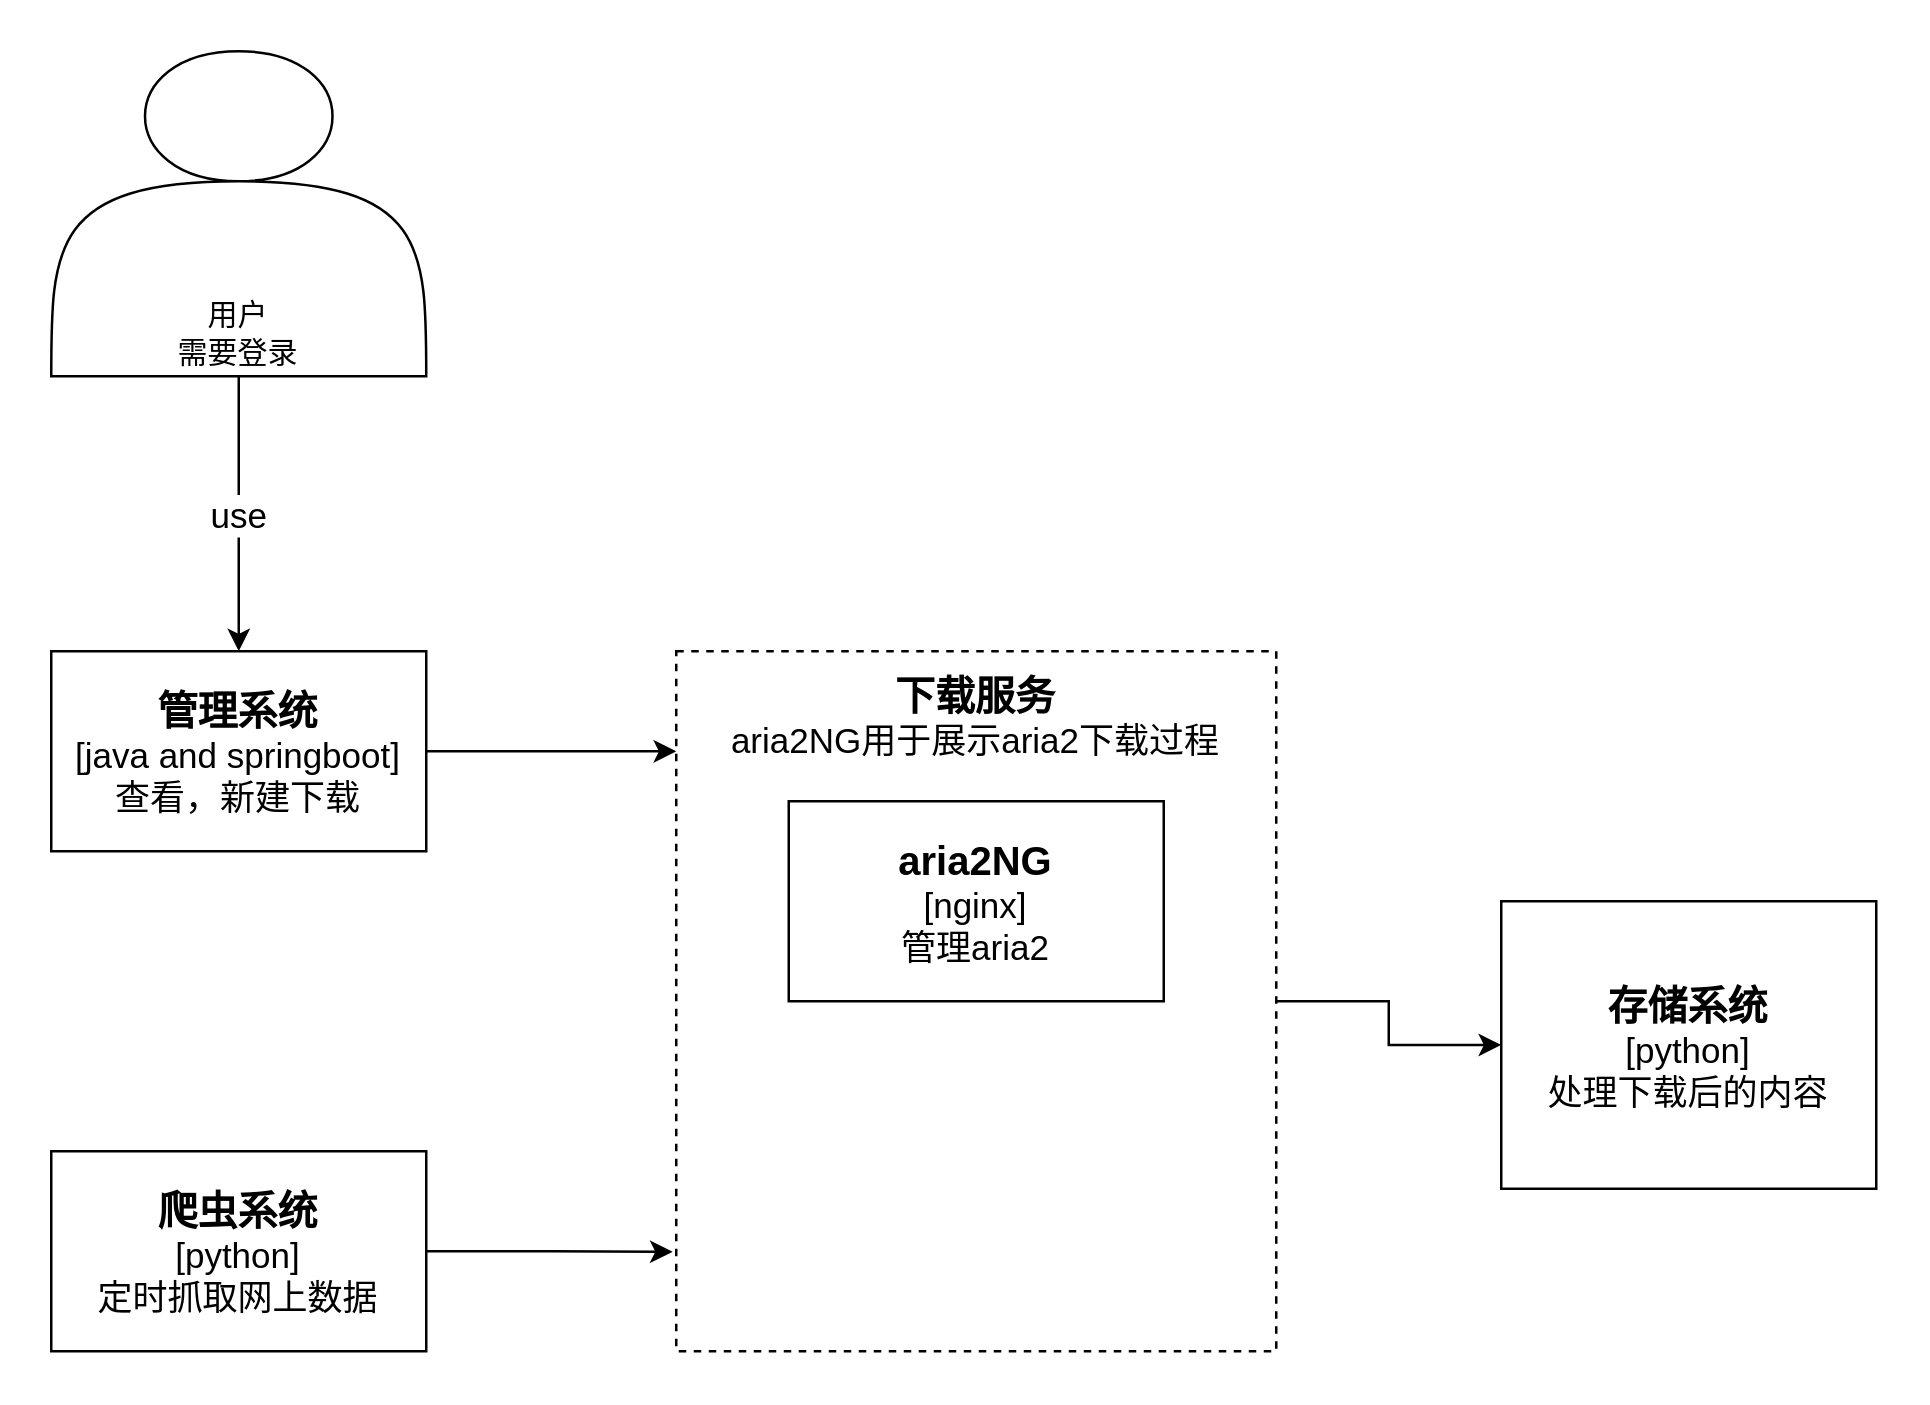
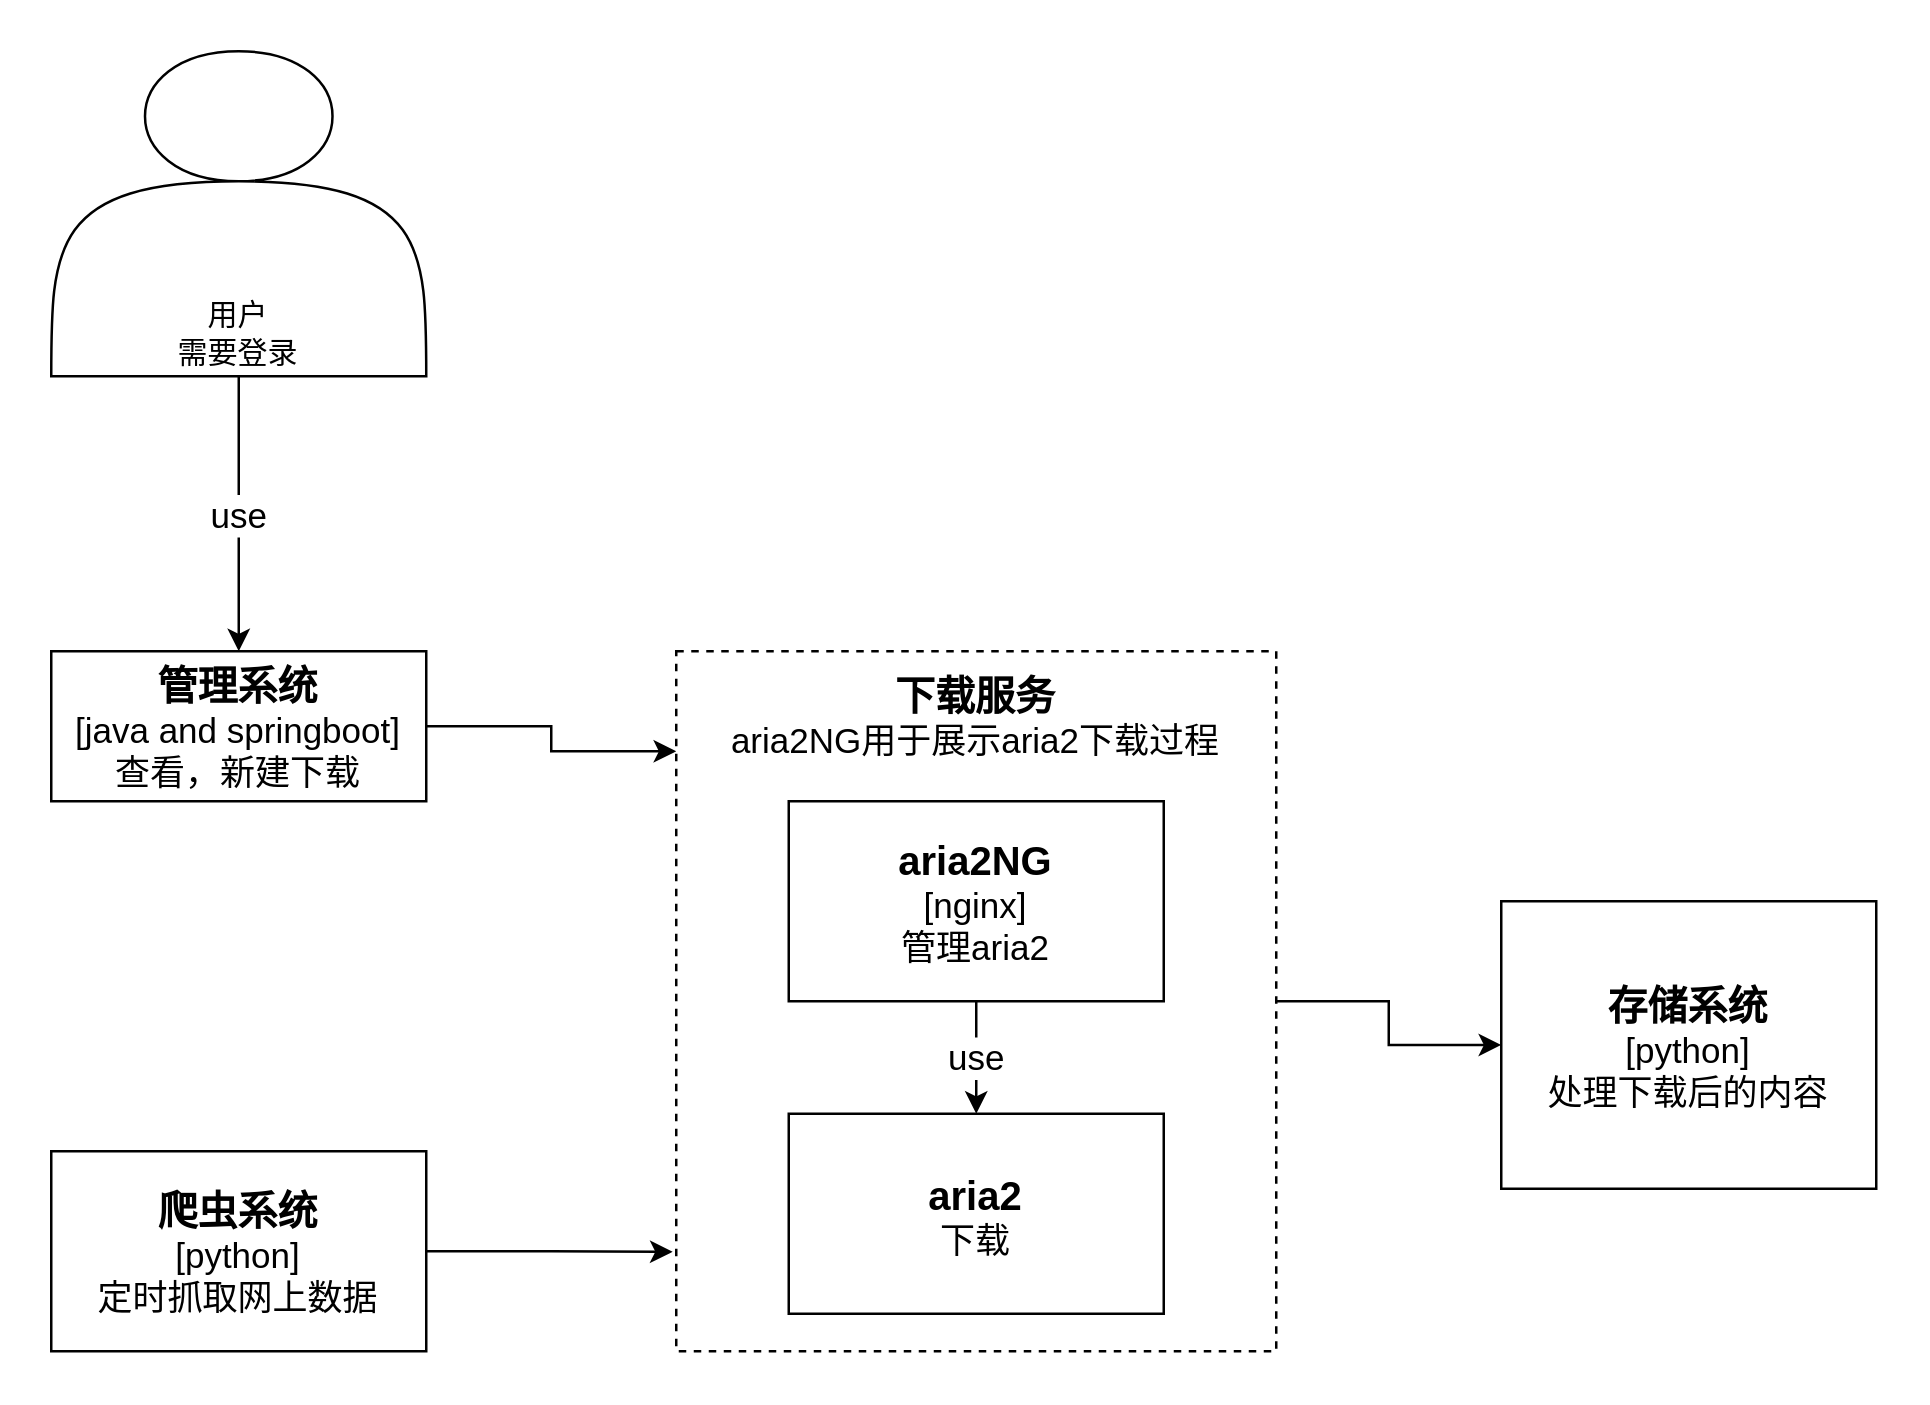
- <mxCell id="5" value="&lt;font&gt;&lt;span style=&quot;font-weight: bold ; font-size: 16px&quot;&gt;管理系统&lt;/span&gt;&lt;br&gt;&lt;font style=&quot;font-size: 14px&quot;&gt;[java and springboot]&lt;br&gt;&lt;/font&gt;查看，新建下载&lt;br&gt;&lt;/font&gt;" style="rounded=0;whiteSpace=wrap;html=1;fontSize=14;verticalAlign=middle;spacingTop=2;" vertex="1" parent="1"><mxGeometry x="20" y="260" width="150" height="80" as="geometry" /></mxCell>
+ <mxCell id="5" value="&lt;font&gt;&lt;span style=&quot;font-weight: bold ; font-size: 16px&quot;&gt;管理系统&lt;/span&gt;&lt;br&gt;&lt;font style=&quot;font-size: 14px&quot;&gt;[java and springboot]&lt;br&gt;&lt;/font&gt;查看，新建下载&lt;br&gt;&lt;/font&gt;" style="rounded=0;whiteSpace=wrap;html=1;fontSize=14;verticalAlign=middle;spacingTop=2;" vertex="1" parent="1"><mxGeometry x="20" y="260" width="150" height="60" as="geometry" /></mxCell>
+ <mxCell id="12" value="use" style="edgeStyle=orthogonalEdgeStyle;rounded=0;orthogonalLoop=1;jettySize=auto;html=1;fontSize=14;spacingTop=2;" edge="1" parent="8" source="10" target="11"><mxGeometry relative="1" as="geometry" /></mxCell>
+ <mxCell id="11" value="&lt;font style=&quot;font-size: 16px&quot;&gt;&lt;b&gt;aria2&lt;br&gt;&lt;/b&gt;&lt;/font&gt;下载" style="rounded=0;whiteSpace=wrap;html=1;verticalAlign=middle;fontSize=14;spacingTop=2;" vertex="1" parent="8"><mxGeometry x="45" y="184.997" width="150" height="80" as="geometry" /></mxCell>
